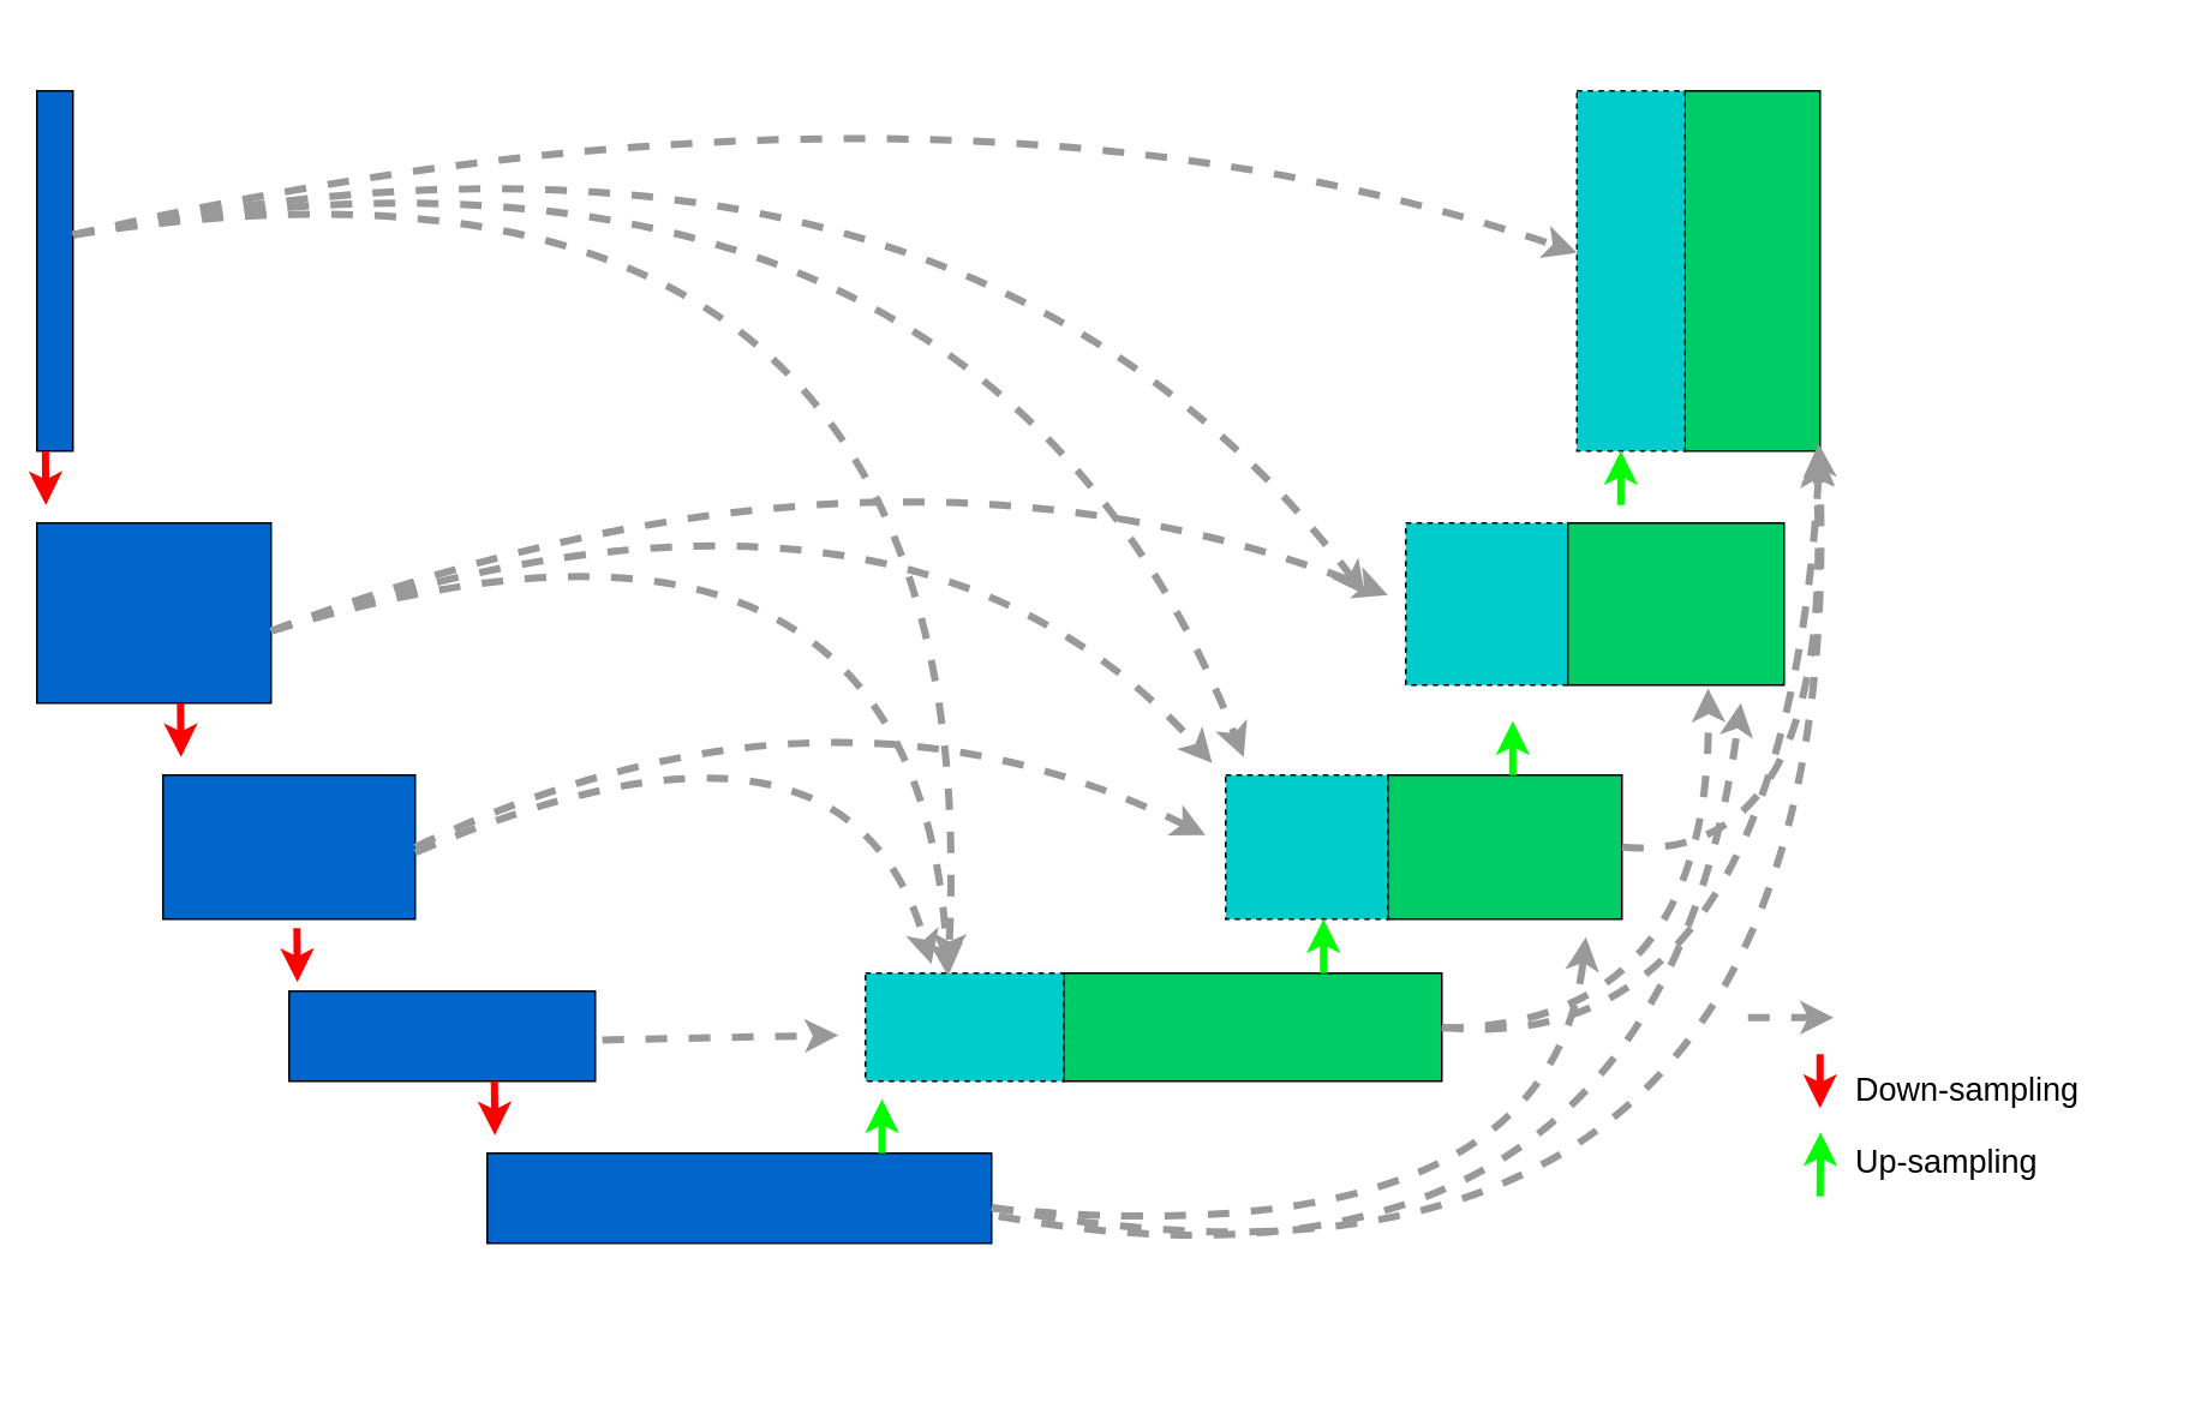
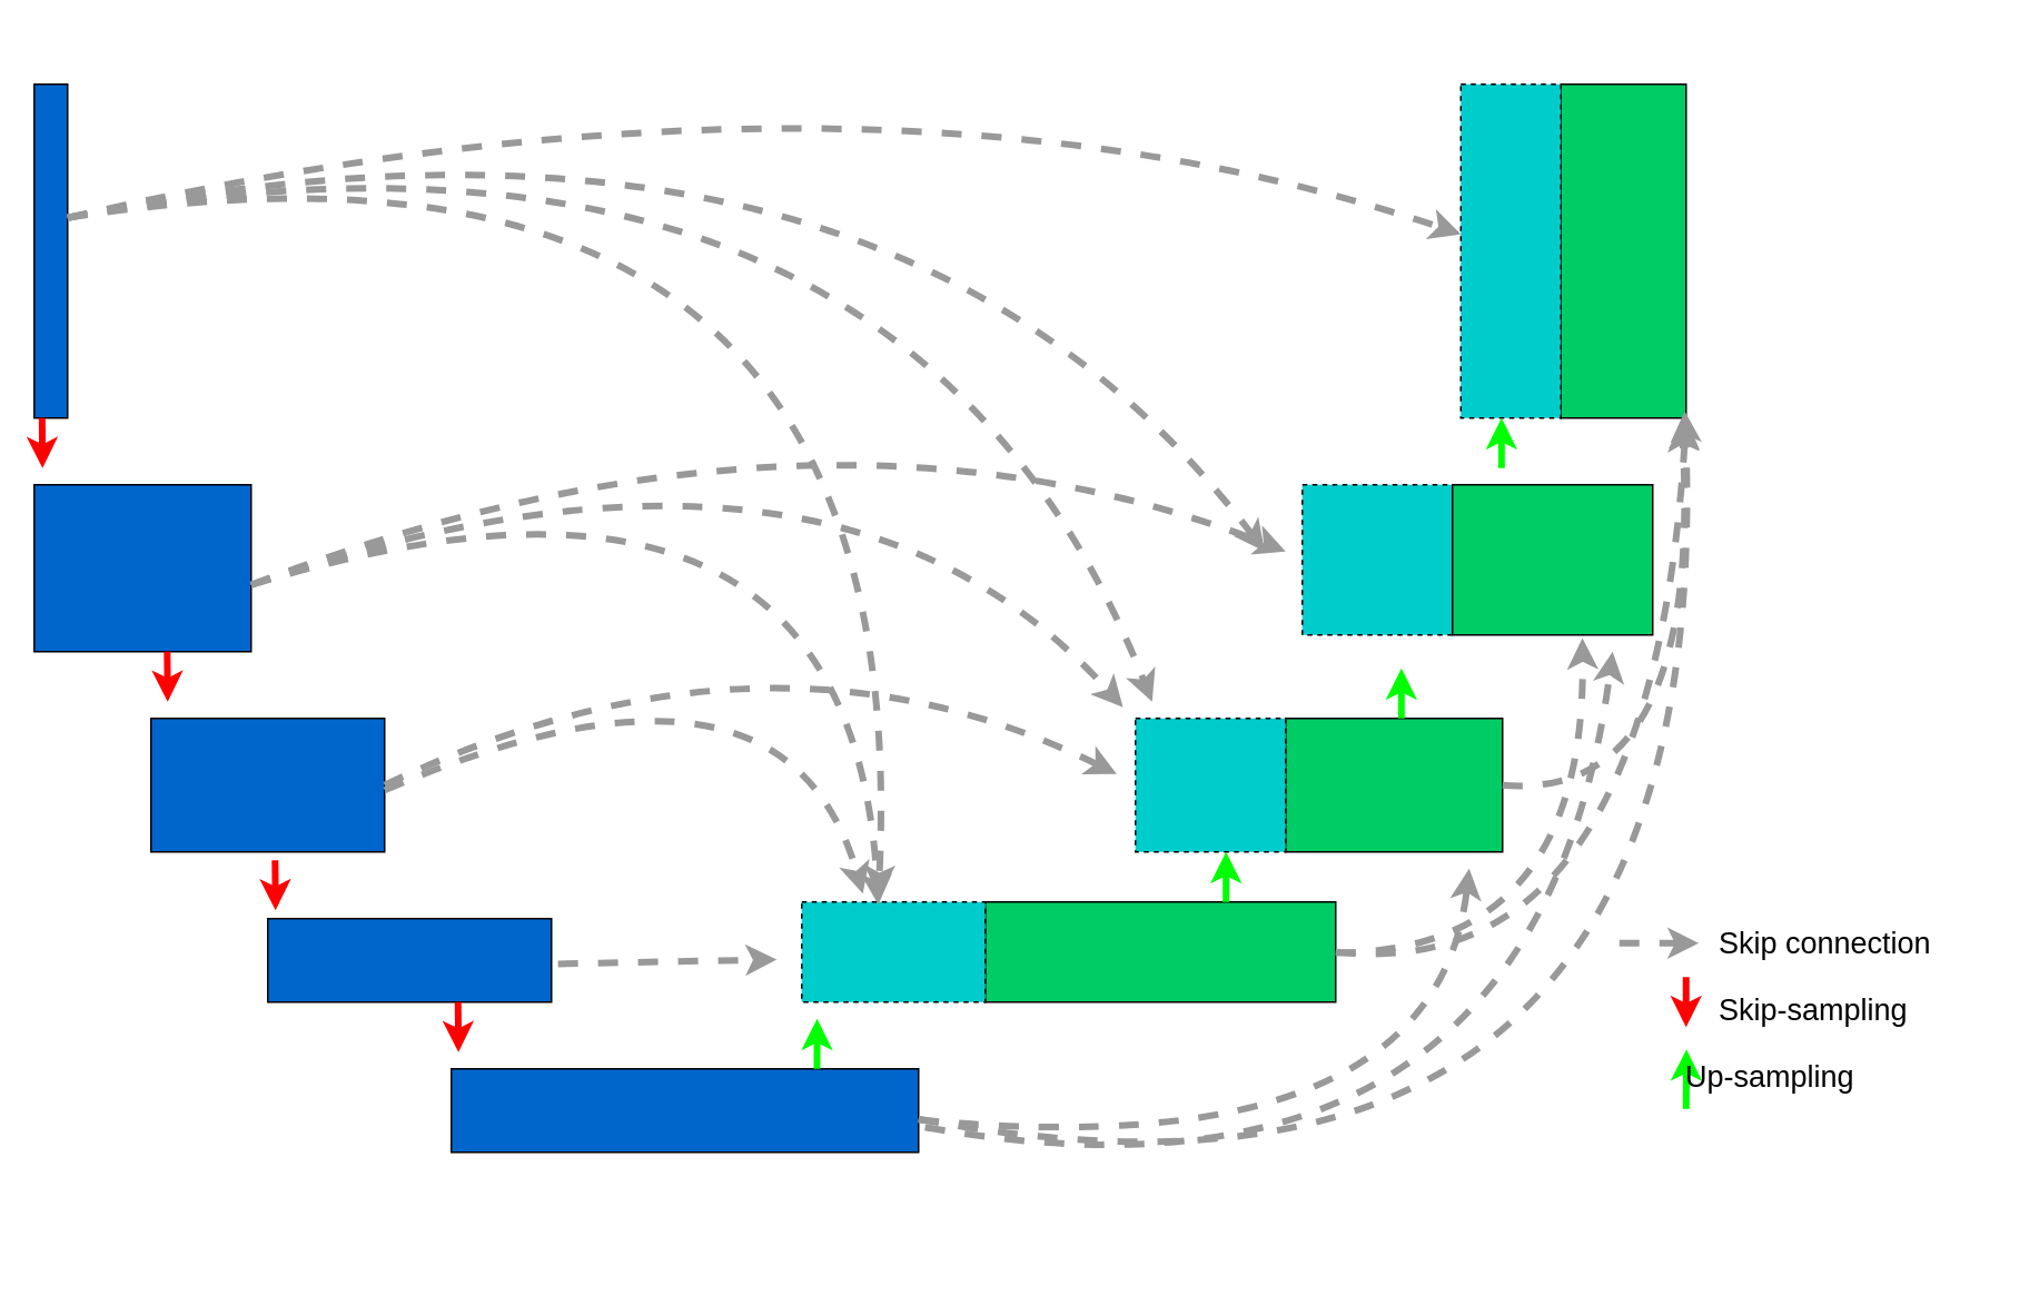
+ <mxCell id="47" value="Skip connection" style="text;html=1;resizable=0;autosize=1;align=left;verticalAlign=middle;points=[];fillColor=none;strokeColor=none;rounded=0;dashed=1;fontSize=18;" parent="41" vertex="1"><mxGeometry x="57.719" width="140" height="30" as="geometry" /></mxCell>
- <mxCell id="44" value="Down-sampling" style="text;html=1;resizable=0;autosize=1;align=left;verticalAlign=middle;points=[];fillColor=none;strokeColor=none;rounded=0;dashed=1;fontSize=18;" parent="41" vertex="1"><mxGeometry x="57.719" y="40.003" width="140" height="30" as="geometry" /></mxCell>
+ <mxCell id="44" value="Skip-sampling" style="text;html=1;resizable=0;autosize=1;align=left;verticalAlign=middle;points=[];fillColor=none;strokeColor=none;rounded=0;dashed=1;fontSize=18;" parent="41" vertex="1"><mxGeometry x="57.719" y="40.003" width="140" height="30" as="geometry" /></mxCell>
- <mxCell id="45" value="Up-sampling" style="text;html=1;resizable=0;autosize=1;align=left;verticalAlign=middle;points=[];fillColor=none;strokeColor=none;rounded=0;dashed=1;fontSize=18;" parent="41" vertex="1"><mxGeometry x="57.719" y="79.996" width="120" height="30" as="geometry" /></mxCell>
+ <mxCell id="45" value="Up-sampling" style="text;html=1;resizable=0;autosize=1;align=left;verticalAlign=middle;points=[];fillColor=none;strokeColor=none;rounded=0;dashed=1;fontSize=18;" parent="41" vertex="1"><mxGeometry x="37.719" y="79.996" width="120" height="30" as="geometry" /></mxCell>
